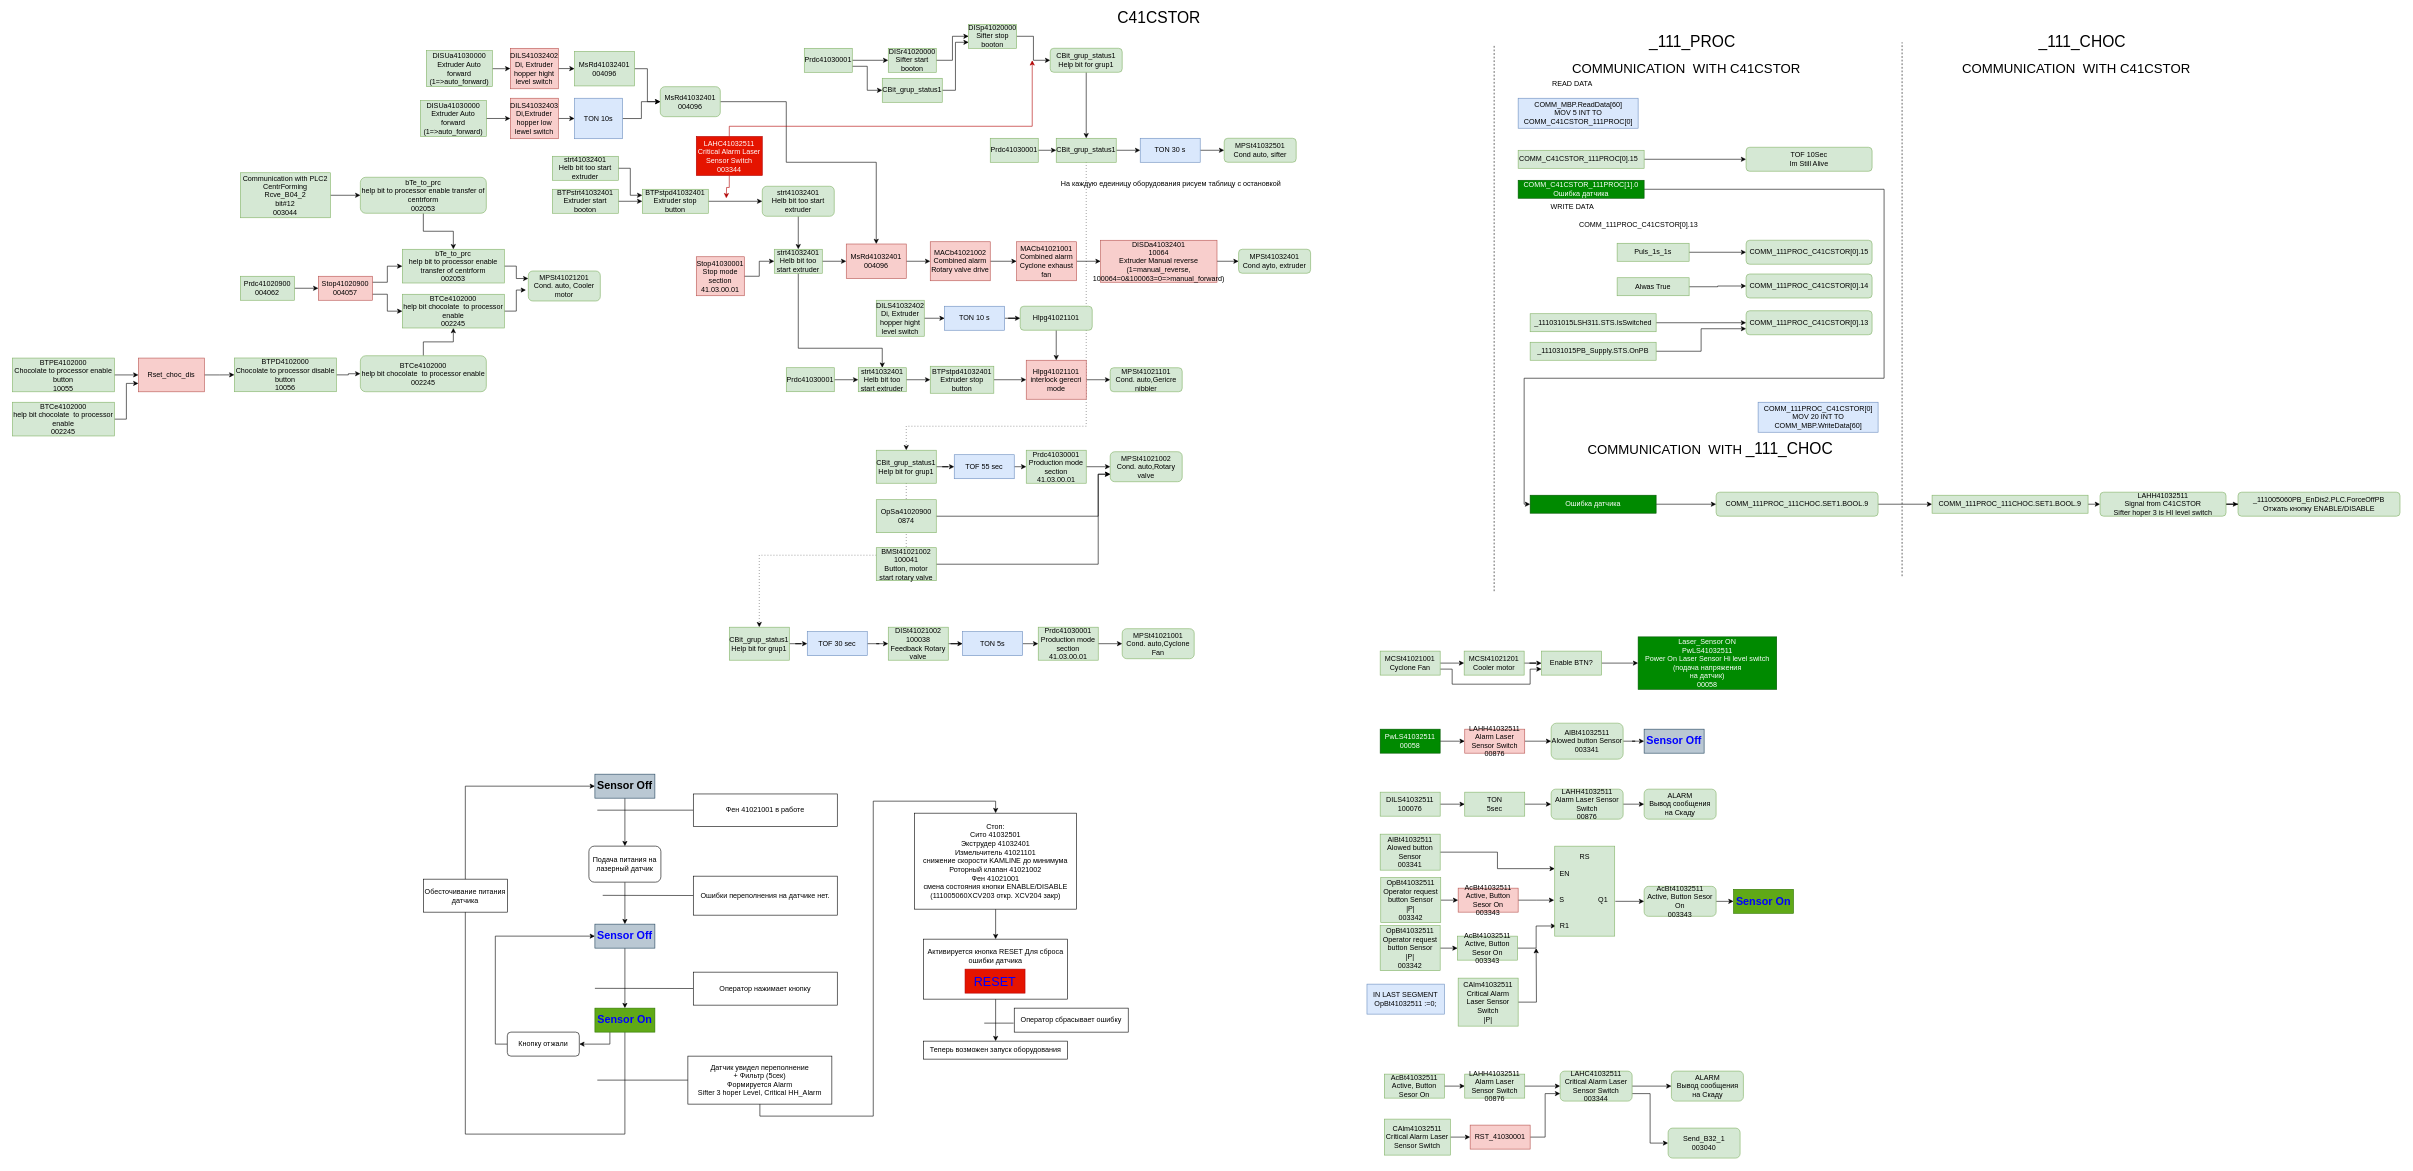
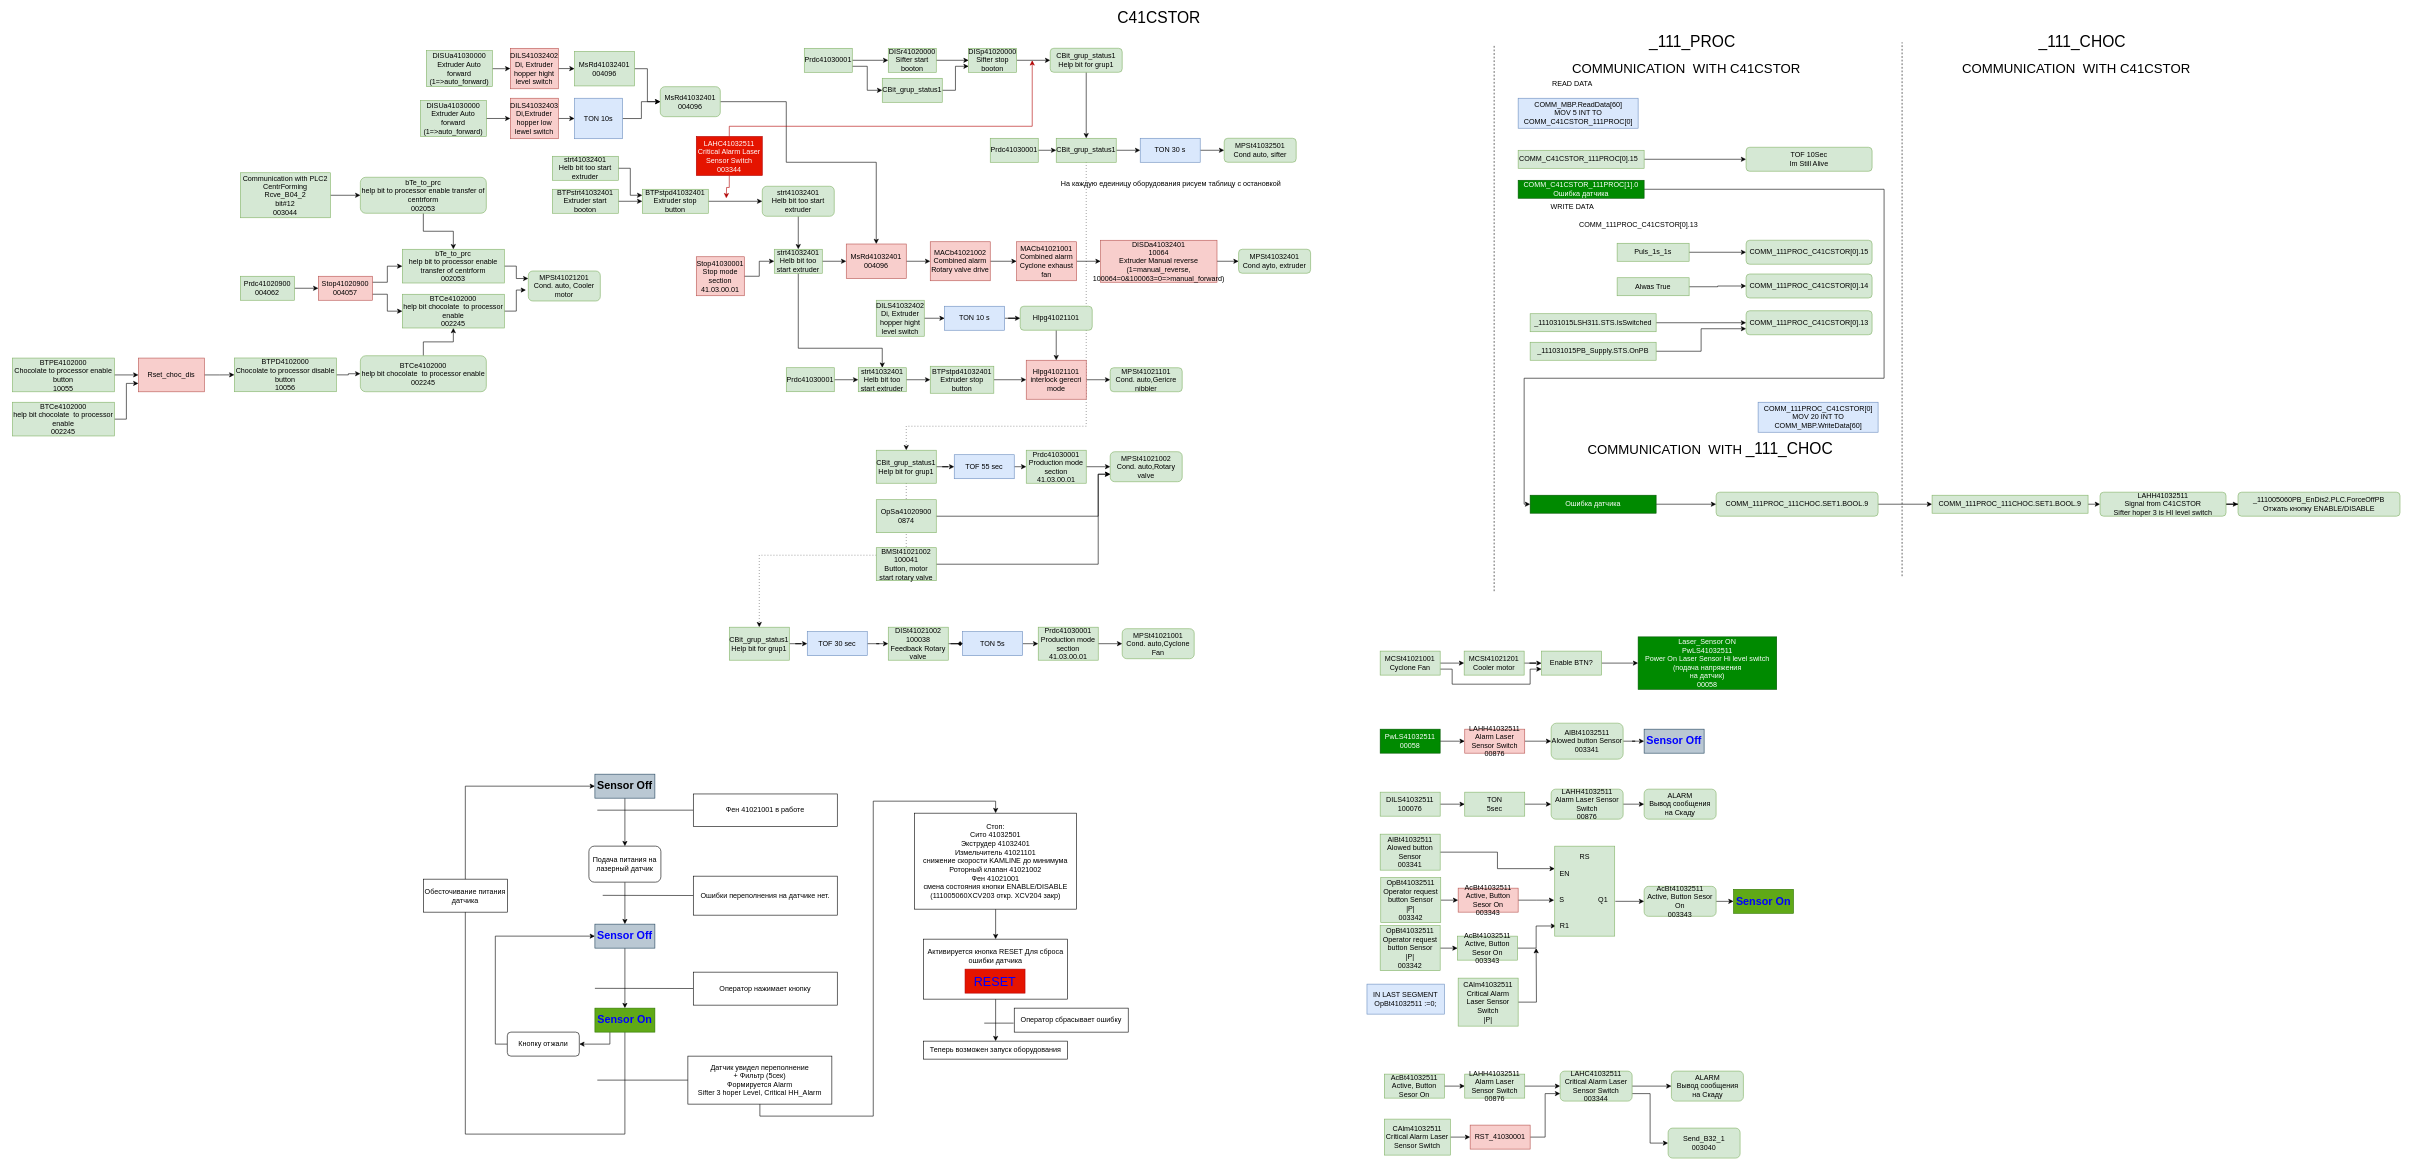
- <mxCell id="16" value="&lt;div&gt;DISp41020000&lt;/div&gt;Sifter stop booton" style="rounded=0;whiteSpace=wrap;html=1;fillColor=#d5e8d4;strokeColor=#82b366;" parent="1" vertex="1"><mxGeometry x="1614" y="40" width="80" height="40" as="geometry" /></mxCell>
+ <mxCell id="16" value="&lt;div&gt;DISp41020000&lt;/div&gt;Sifter stop booton" style="rounded=0;whiteSpace=wrap;html=1;fillColor=#d5e8d4;strokeColor=#82b366;" parent="1" vertex="1"><mxGeometry x="1614" y="80" width="80" height="40" as="geometry" /></mxCell>
- <mxCell id="94" style="edgeStyle=orthogonalEdgeStyle;rounded=0;orthogonalLoop=1;jettySize=auto;html=1;exitX=1;exitY=0.5;exitDx=0;exitDy=0;" parent="1" source="95" target="93" edge="1"><mxGeometry relative="1" as="geometry" /></mxCell>
+ <mxCell id="94" style="edgeStyle=orthogonalEdgeStyle;rounded=0;orthogonalLoop=1;jettySize=auto;html=1;exitX=1;exitY=0.5;exitDx=0;exitDy=0;endArrow=diamond;" parent="1" source="95" target="93" edge="1"><mxGeometry relative="1" as="geometry" /></mxCell>
